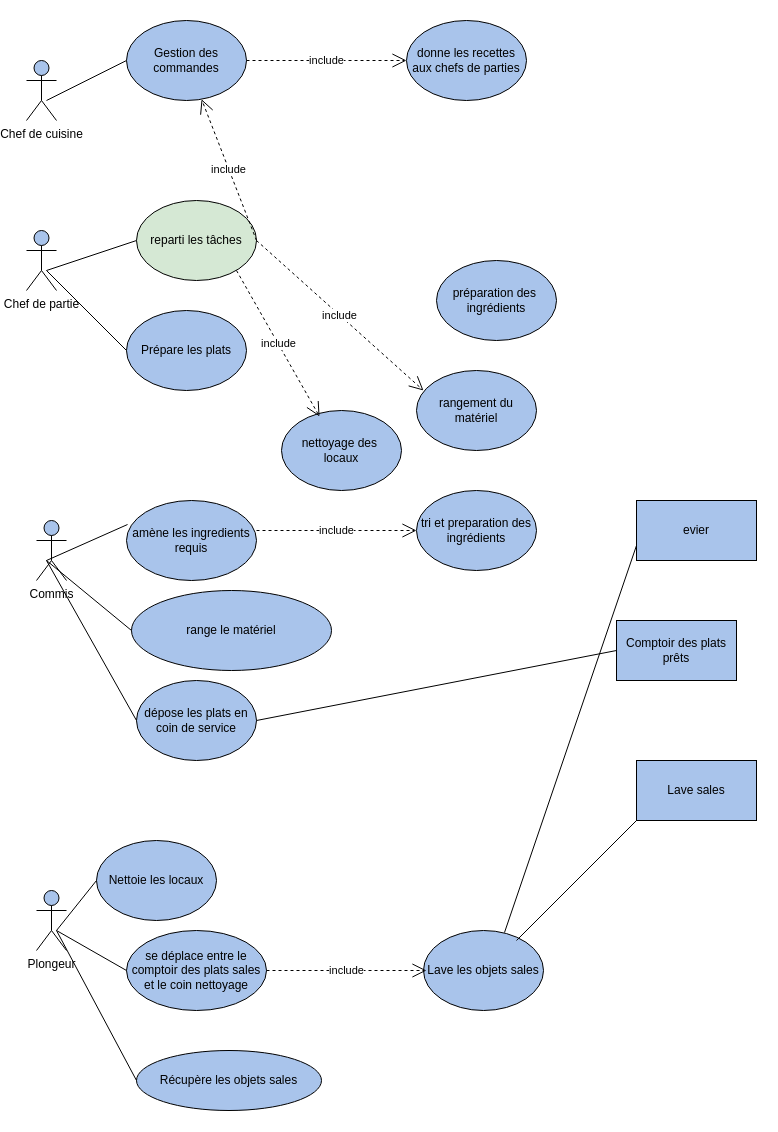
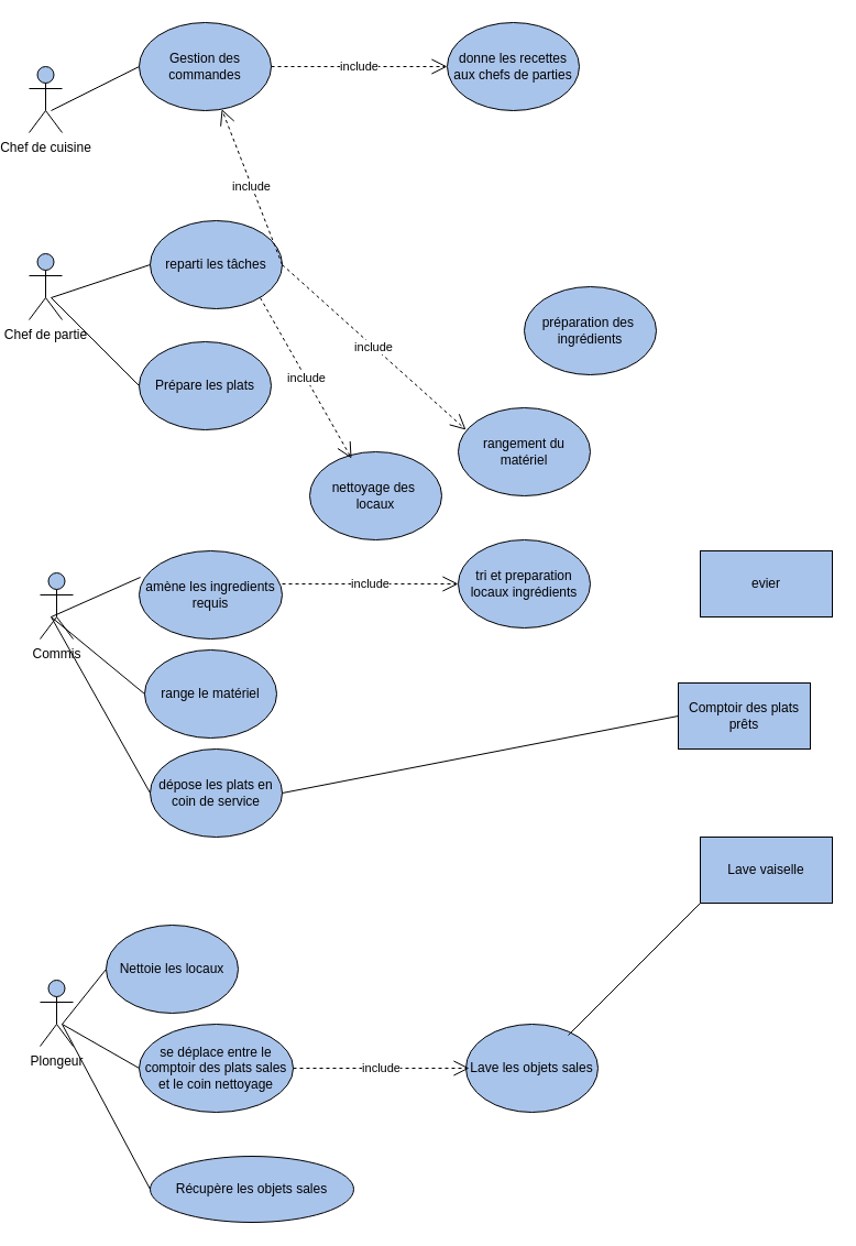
- <mxCell id="6" value="reparti les tâches" style="ellipse;whiteSpace=wrap;html=1;fillColor=#d5e8d4;" vertex="1" parent="1"><mxGeometry x="130" y="200" width="120" height="80" as="geometry" /></mxCell>
+ <mxCell id="6" value="reparti les tâches" style="ellipse;whiteSpace=wrap;html=1;fillColor=#A9C4EB;" vertex="1" parent="1"><mxGeometry x="130" y="200" width="120" height="80" as="geometry" /></mxCell>
- <mxCell id="8" value="préparation des&amp;nbsp;&lt;div&gt;ingrédients&lt;/div&gt;" style="ellipse;whiteSpace=wrap;html=1;fillColor=#A9C4EB;" vertex="1" parent="1"><mxGeometry x="430" y="260" width="120" height="80" as="geometry" /></mxCell>
+ <mxCell id="8" value="préparation des&amp;nbsp;&lt;div&gt;ingrédients&lt;/div&gt;" style="ellipse;whiteSpace=wrap;html=1;fillColor=#A9C4EB;" vertex="1" parent="1"><mxGeometry x="470" y="260" width="120" height="80" as="geometry" /></mxCell>
- <mxCell id="12" value="tri et preparation des ingrédients" style="ellipse;whiteSpace=wrap;html=1;fillColor=#A9C4EB;" vertex="1" parent="1"><mxGeometry x="410" y="490" width="120" height="80" as="geometry" /></mxCell>
+ <mxCell id="12" value="tri et preparation locaux ingrédients" style="ellipse;whiteSpace=wrap;html=1;fillColor=#A9C4EB;" vertex="1" parent="1"><mxGeometry x="410" y="490" width="120" height="80" as="geometry" /></mxCell>
- <mxCell id="13" value="range le matériel" style="ellipse;whiteSpace=wrap;html=1;fillColor=#A9C4EB;" vertex="1" parent="1"><mxGeometry x="125" y="590" width="200" height="80" as="geometry" /></mxCell>
+ <mxCell id="13" value="range le matériel" style="ellipse;whiteSpace=wrap;html=1;fillColor=#A9C4EB;" vertex="1" parent="1"><mxGeometry x="125" y="590" width="120" height="80" as="geometry" /></mxCell>
- <mxCell id="33" value="" style="endArrow=none;html=1;rounded=0;entryX=0;entryY=0.75;entryDx=0;entryDy=0;exitX=0.675;exitY=0.025;exitDx=0;exitDy=0;exitPerimeter=0;" edge="1" parent="1" source="19" target="22"><mxGeometry width="50" height="50" relative="1" as="geometry"><mxPoint x="230" y="1060" as="sourcePoint" /><mxPoint x="280" y="1010" as="targetPoint" /></mxGeometry></mxCell>
- <mxCell id="21" value="Lave sales" style="rounded=0;whiteSpace=wrap;html=1;fillColor=#A9C4EB;" vertex="1" parent="1"><mxGeometry x="630" y="760" width="120" height="60" as="geometry" /></mxCell>
+ <mxCell id="21" value="Lave vaiselle" style="rounded=0;whiteSpace=wrap;html=1;fillColor=#A9C4EB;" vertex="1" parent="1"><mxGeometry x="630" y="760" width="120" height="60" as="geometry" /></mxCell>
